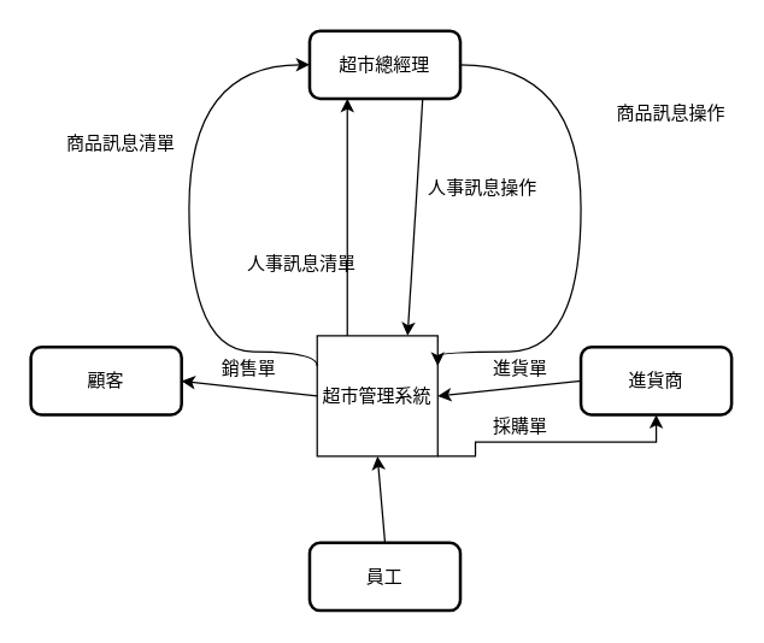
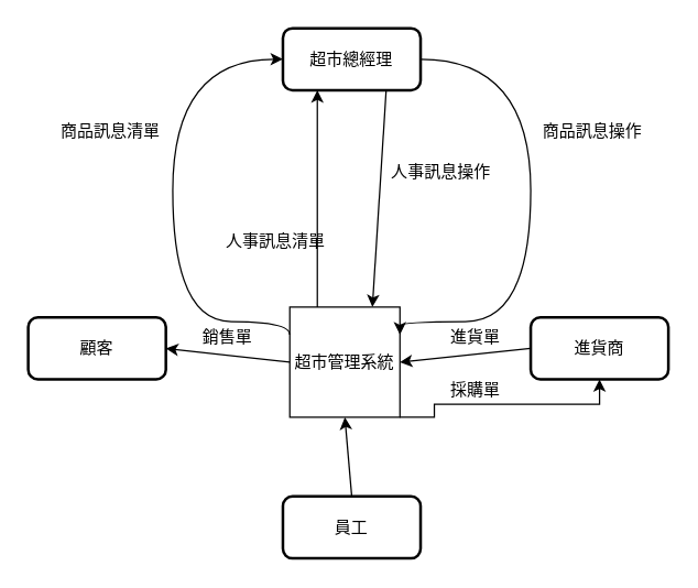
- <mxCell id="21" value="商品訊息操作" style="text;html=1;strokeColor=none;fillColor=none;align=center;verticalAlign=middle;whiteSpace=wrap;rounded=0;" vertex="1" parent="1"><mxGeometry x="400" y="60" width="90" height="30" as="geometry" /></mxCell>
+ <mxCell id="21" value="商品訊息操作" style="text;html=1;strokeColor=none;fillColor=none;align=center;verticalAlign=middle;whiteSpace=wrap;rounded=0;" vertex="1" parent="1"><mxGeometry x="385" y="80" width="90" height="30" as="geometry" /></mxCell>
